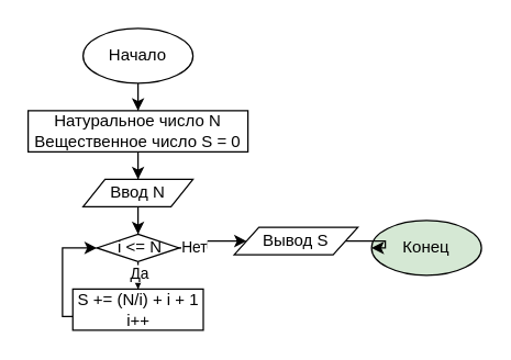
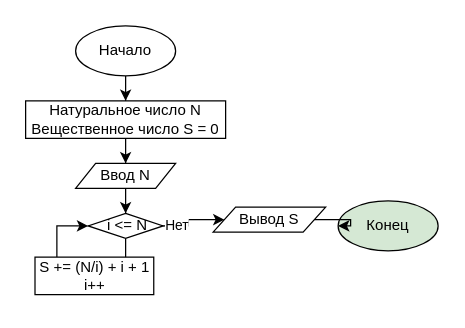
- <mxCell id="17" value="S += (N/i) + i + 1&lt;br&gt;i++" style="rounded=0;whiteSpace=wrap;html=1;" vertex="1" parent="1"><mxGeometry x="52.5" y="210" width="95" height="30" as="geometry" /></mxCell>
+ <mxCell id="17" value="S += (N/i) + i + 1&lt;br&gt;i++" style="rounded=0;whiteSpace=wrap;html=1;" vertex="1" parent="1"><mxGeometry x="27.5" y="205" width="95" height="30" as="geometry" /></mxCell>
